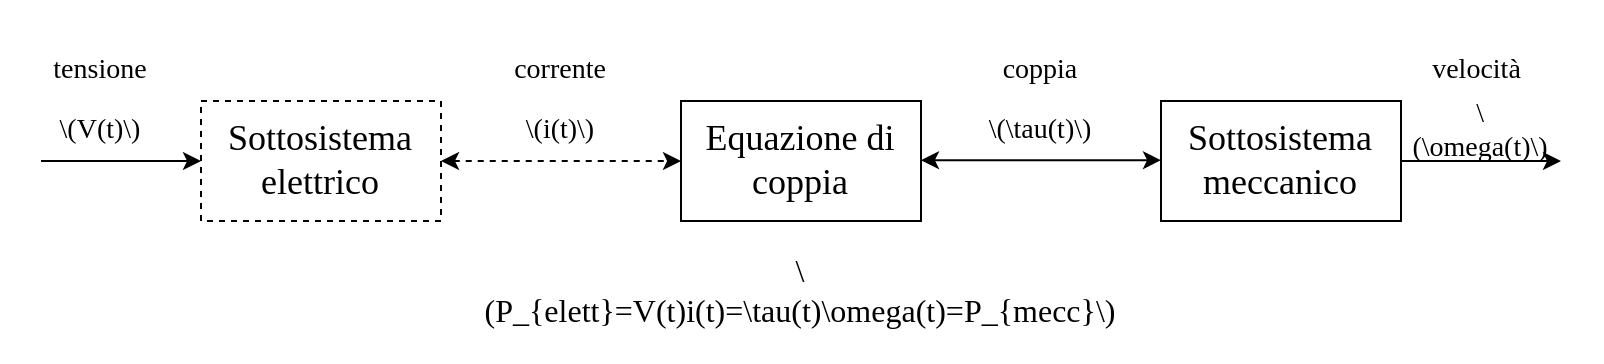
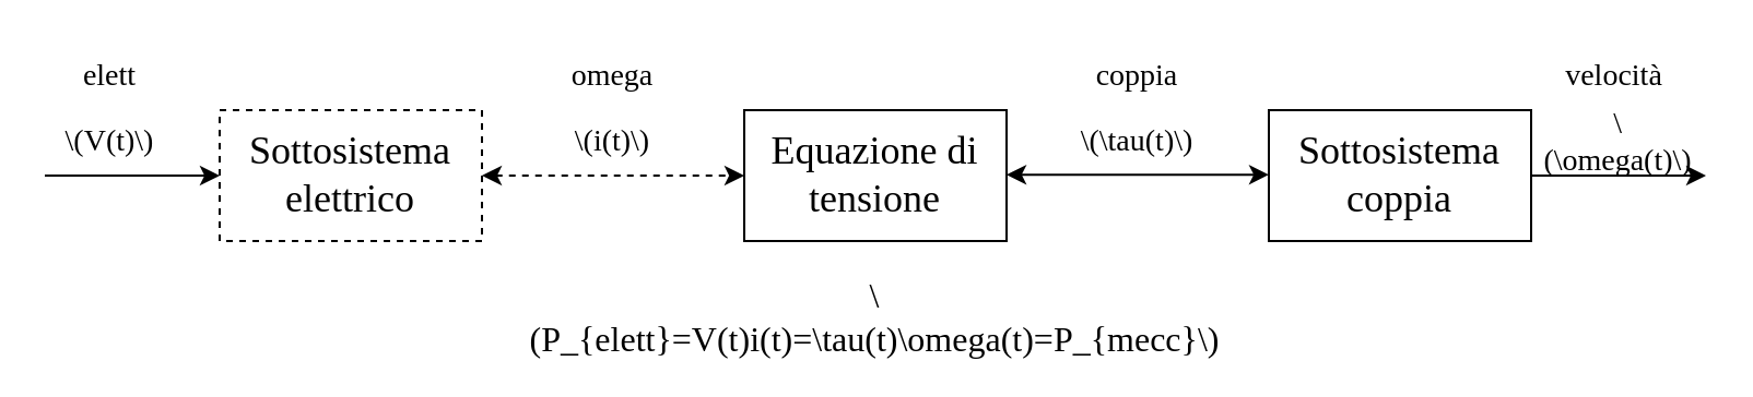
- <mxCell id="14" value="tensione" style="text;html=1;align=center;verticalAlign=middle;whiteSpace=wrap;rounded=0;fontFamily=Times New Roman;fontSize=14;" vertex="1" parent="1"><mxGeometry x="20" y="20" width="60" height="30" as="geometry" /></mxCell>
+ <mxCell id="14" value="elett" style="text;html=1;align=center;verticalAlign=middle;whiteSpace=wrap;rounded=0;fontFamily=Times New Roman;fontSize=14;" vertex="1" parent="1"><mxGeometry x="20" y="20" width="60" height="30" as="geometry" /></mxCell>
- <mxCell id="15" value="corrente" style="text;html=1;align=center;verticalAlign=middle;whiteSpace=wrap;rounded=0;fontFamily=Times New Roman;fontSize=14;" vertex="1" parent="1"><mxGeometry x="250" y="20" width="60" height="30" as="geometry" /></mxCell>
+ <mxCell id="15" value="omega" style="text;html=1;align=center;verticalAlign=middle;whiteSpace=wrap;rounded=0;fontFamily=Times New Roman;fontSize=14;" vertex="1" parent="1"><mxGeometry x="250" y="20" width="60" height="30" as="geometry" /></mxCell>
- <mxCell id="2" value="Equazione di coppia" style="rounded=0;whiteSpace=wrap;html=1;fillColor=none;fontSize=18;fontFamily=Times New Roman;" vertex="1" parent="1"><mxGeometry x="340" y="50" width="120" height="60" as="geometry" /></mxCell>
+ <mxCell id="2" value="Equazione di tensione" style="rounded=0;whiteSpace=wrap;html=1;fillColor=none;fontSize=18;fontFamily=Times New Roman;" vertex="1" parent="1"><mxGeometry x="340" y="50" width="120" height="60" as="geometry" /></mxCell>
- <mxCell id="5" value="Sottosistema meccanico" style="rounded=0;whiteSpace=wrap;html=1;fillColor=none;fontSize=18;fontFamily=Times New Roman;" vertex="1" parent="1"><mxGeometry x="580" y="50" width="120" height="60" as="geometry" /></mxCell>
+ <mxCell id="5" value="Sottosistema coppia" style="rounded=0;whiteSpace=wrap;html=1;fillColor=none;fontSize=18;fontFamily=Times New Roman;" vertex="1" parent="1"><mxGeometry x="580" y="50" width="120" height="60" as="geometry" /></mxCell>
